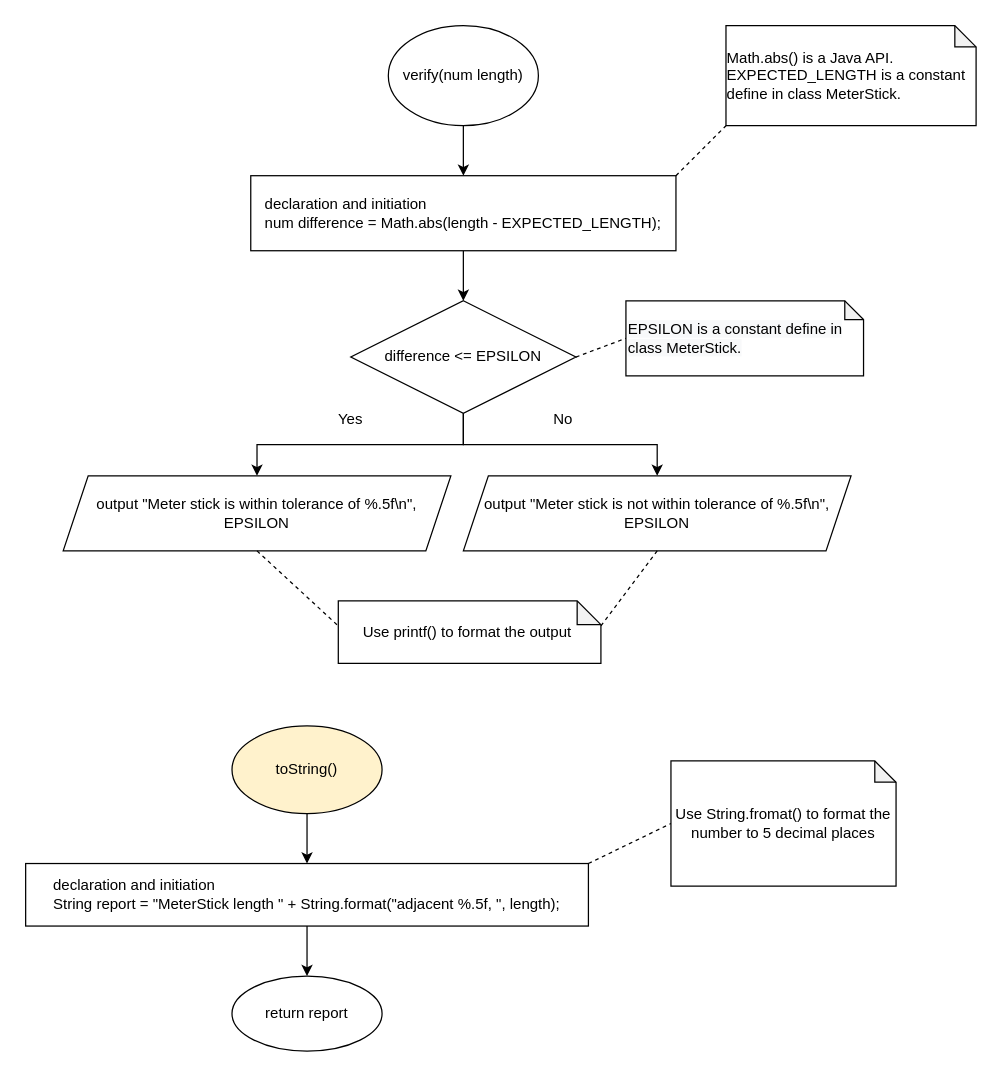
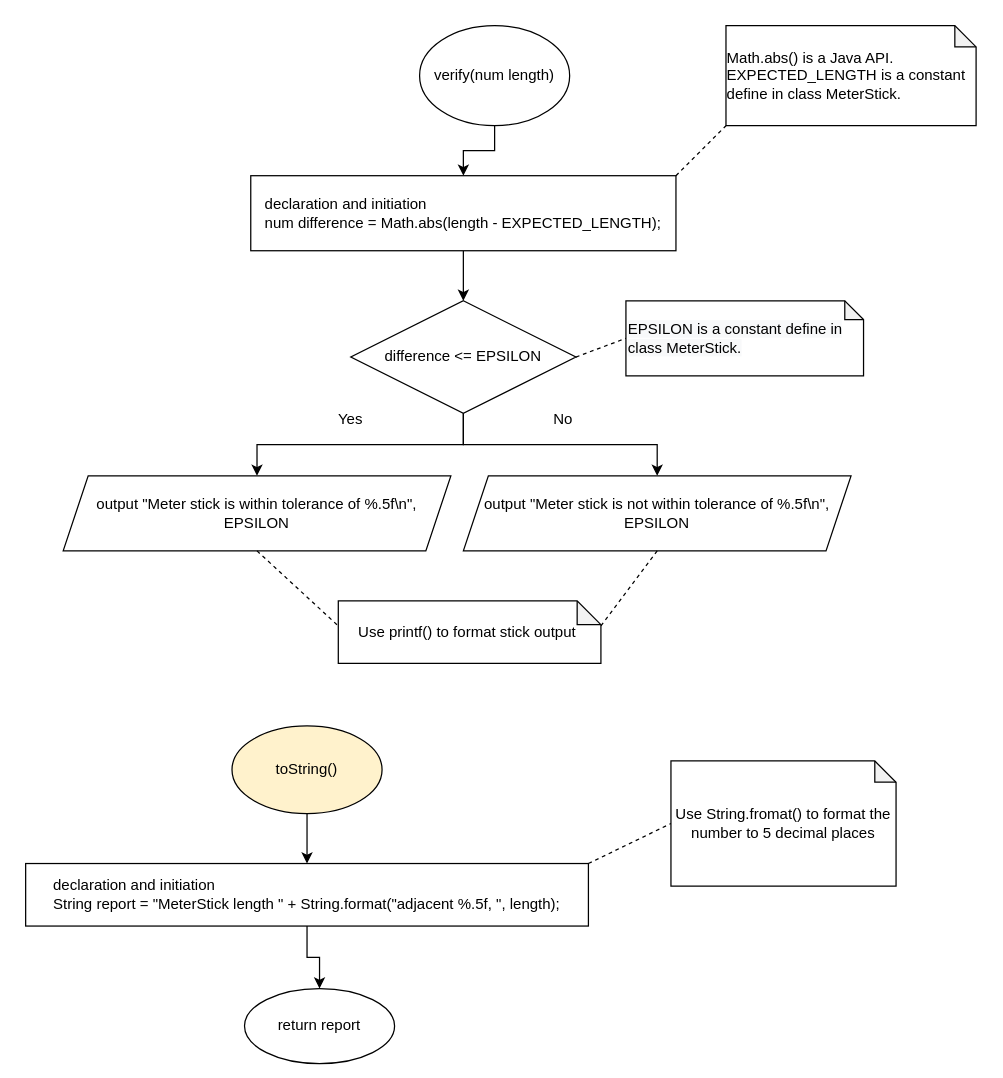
- <mxCell id="3" value="verify(num length)" style="ellipse;whiteSpace=wrap;html=1;" parent="1" vertex="1"><mxGeometry x="310" y="20" width="120" height="80" as="geometry" /></mxCell>
+ <mxCell id="3" value="verify(num length)" style="ellipse;whiteSpace=wrap;html=1;" parent="1" vertex="1"><mxGeometry x="335" y="20" width="120" height="80" as="geometry" /></mxCell>
- <mxCell id="19" value="Use printf() to format the output&amp;nbsp;" style="shape=note;whiteSpace=wrap;html=1;backgroundOutline=1;darkOpacity=0.05;size=19;" parent="1" vertex="1"><mxGeometry x="270" y="480" width="210" height="50" as="geometry" /></mxCell>
+ <mxCell id="19" value="Use printf() to format stick output&amp;nbsp;" style="shape=note;whiteSpace=wrap;html=1;backgroundOutline=1;darkOpacity=0.05;size=19;" parent="1" vertex="1"><mxGeometry x="270" y="480" width="210" height="50" as="geometry" /></mxCell>
- <mxCell id="24" value="return report" style="ellipse;whiteSpace=wrap;html=1;" parent="1" vertex="1"><mxGeometry x="185" y="780" width="120" height="60" as="geometry" /></mxCell>
+ <mxCell id="24" value="return report" style="ellipse;whiteSpace=wrap;html=1;" parent="1" vertex="1"><mxGeometry x="195" y="790" width="120" height="60" as="geometry" /></mxCell>
